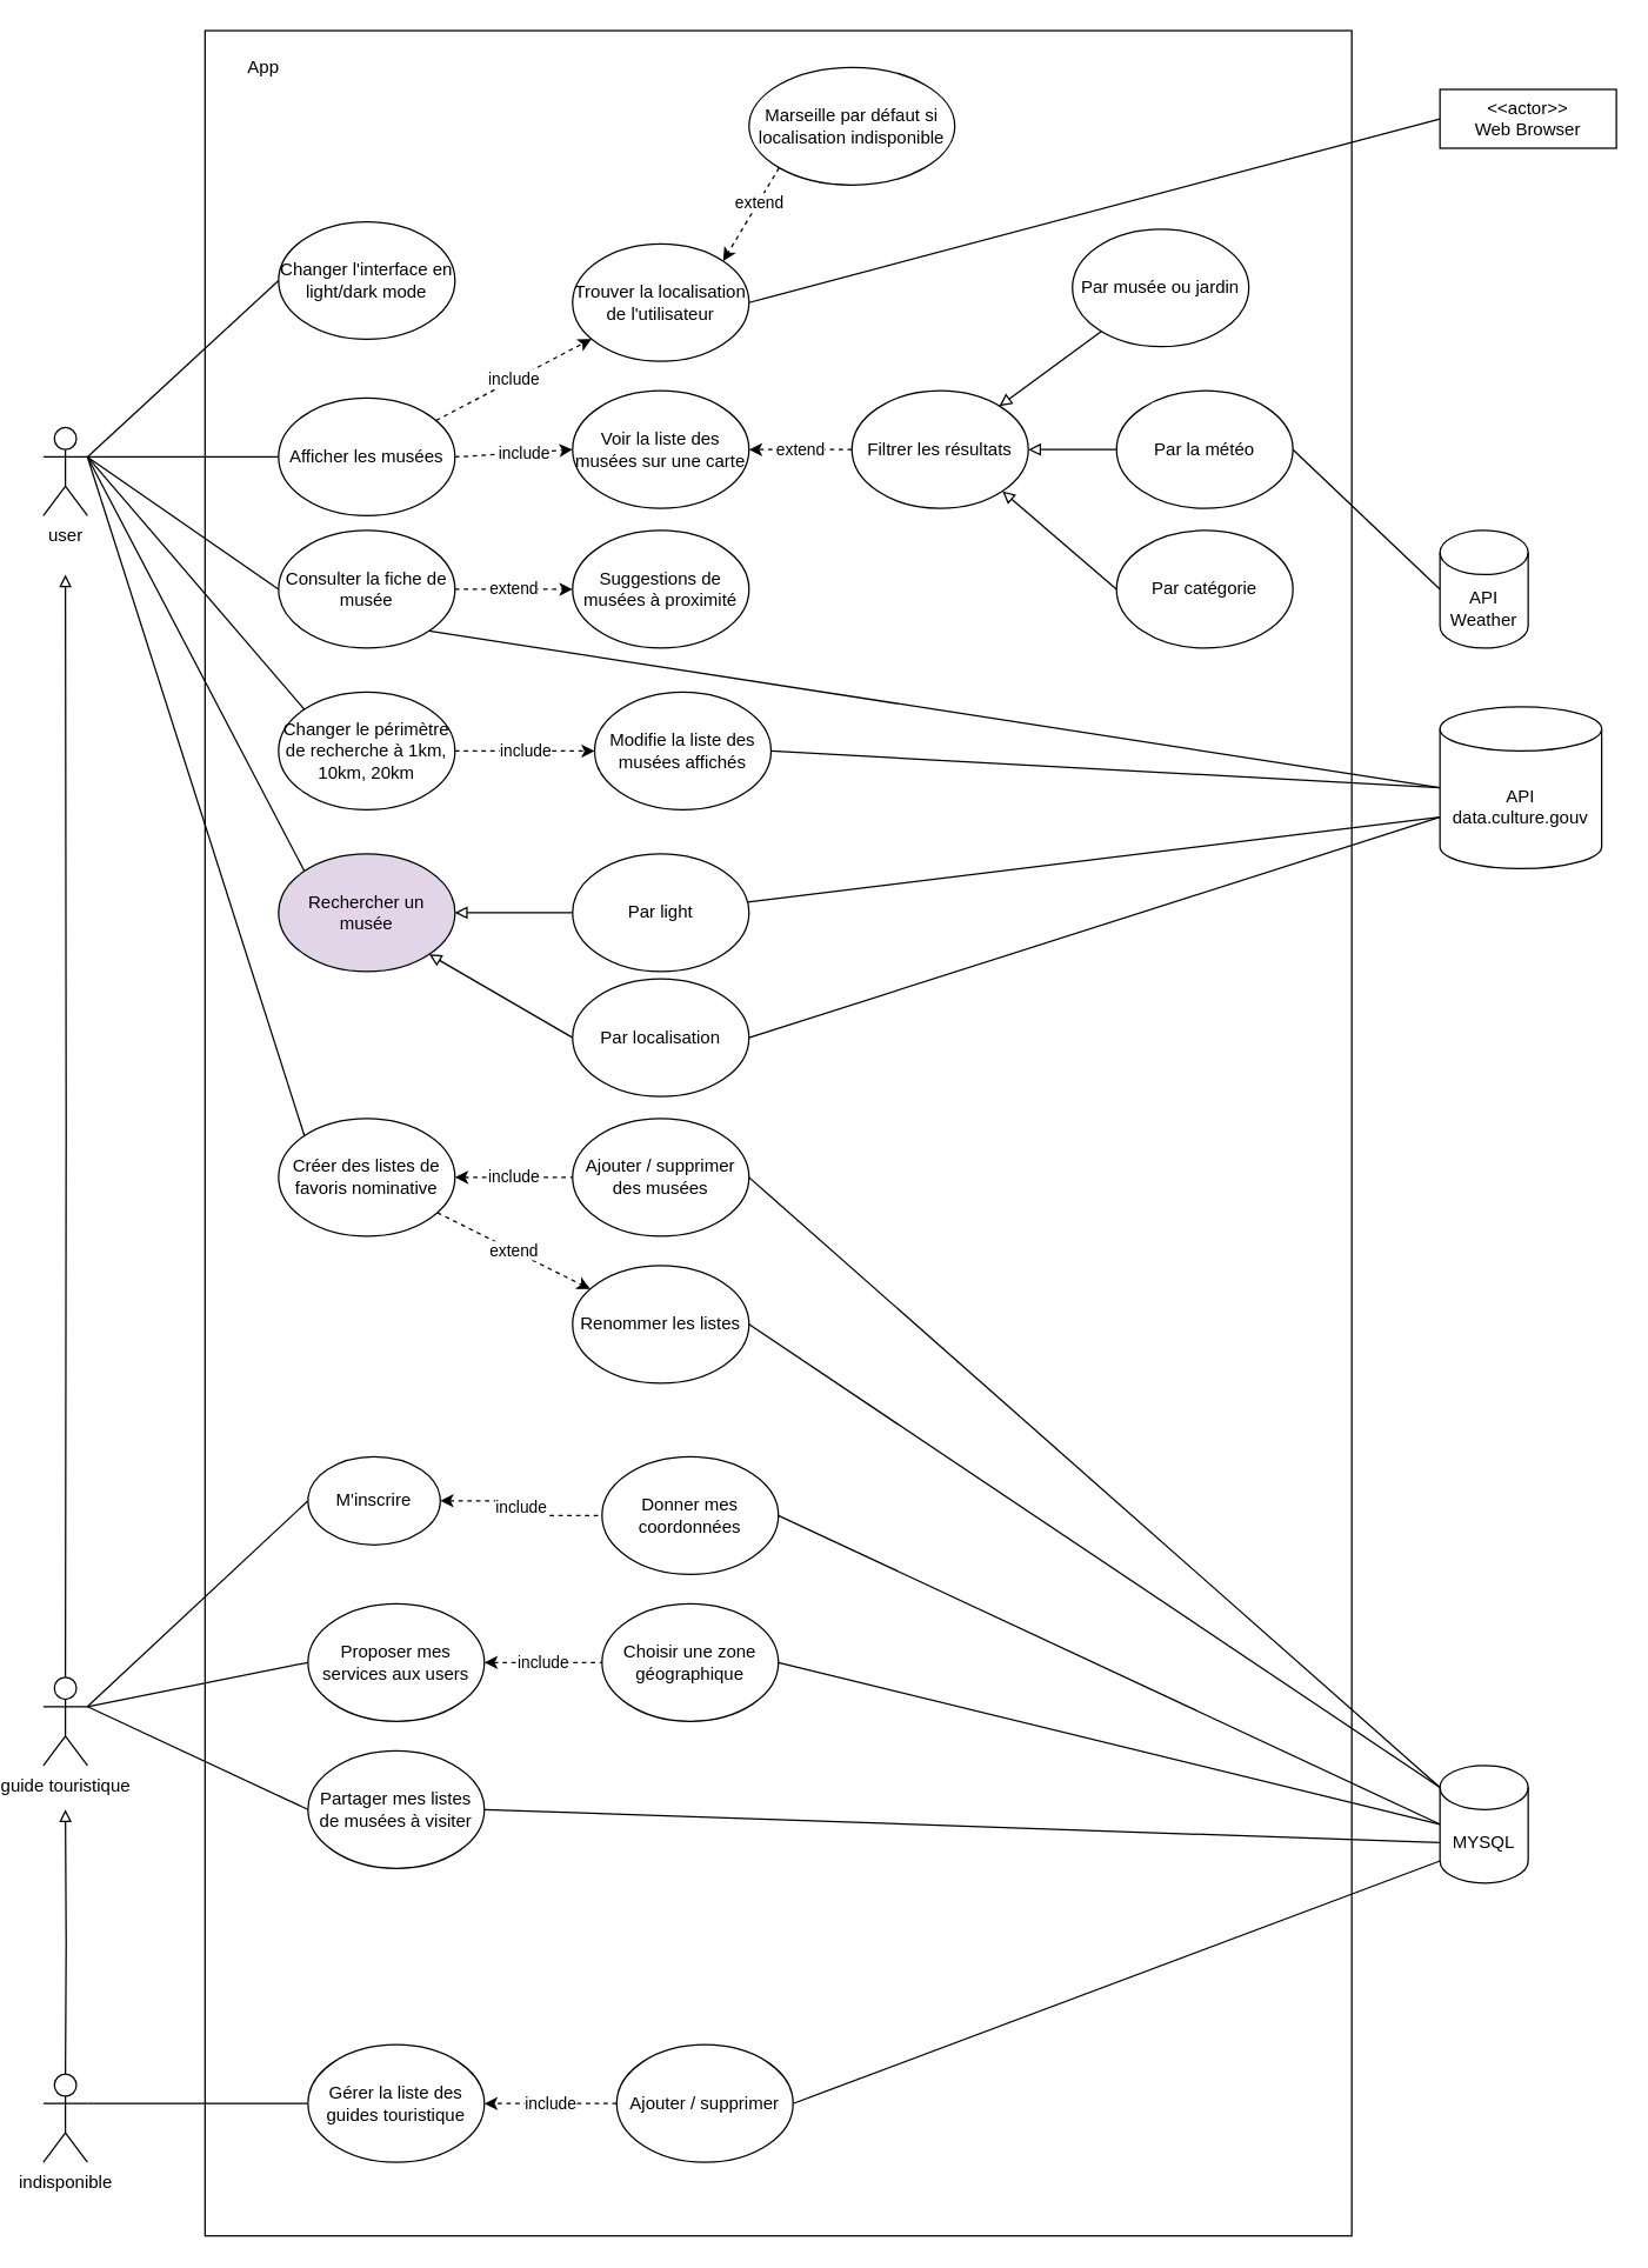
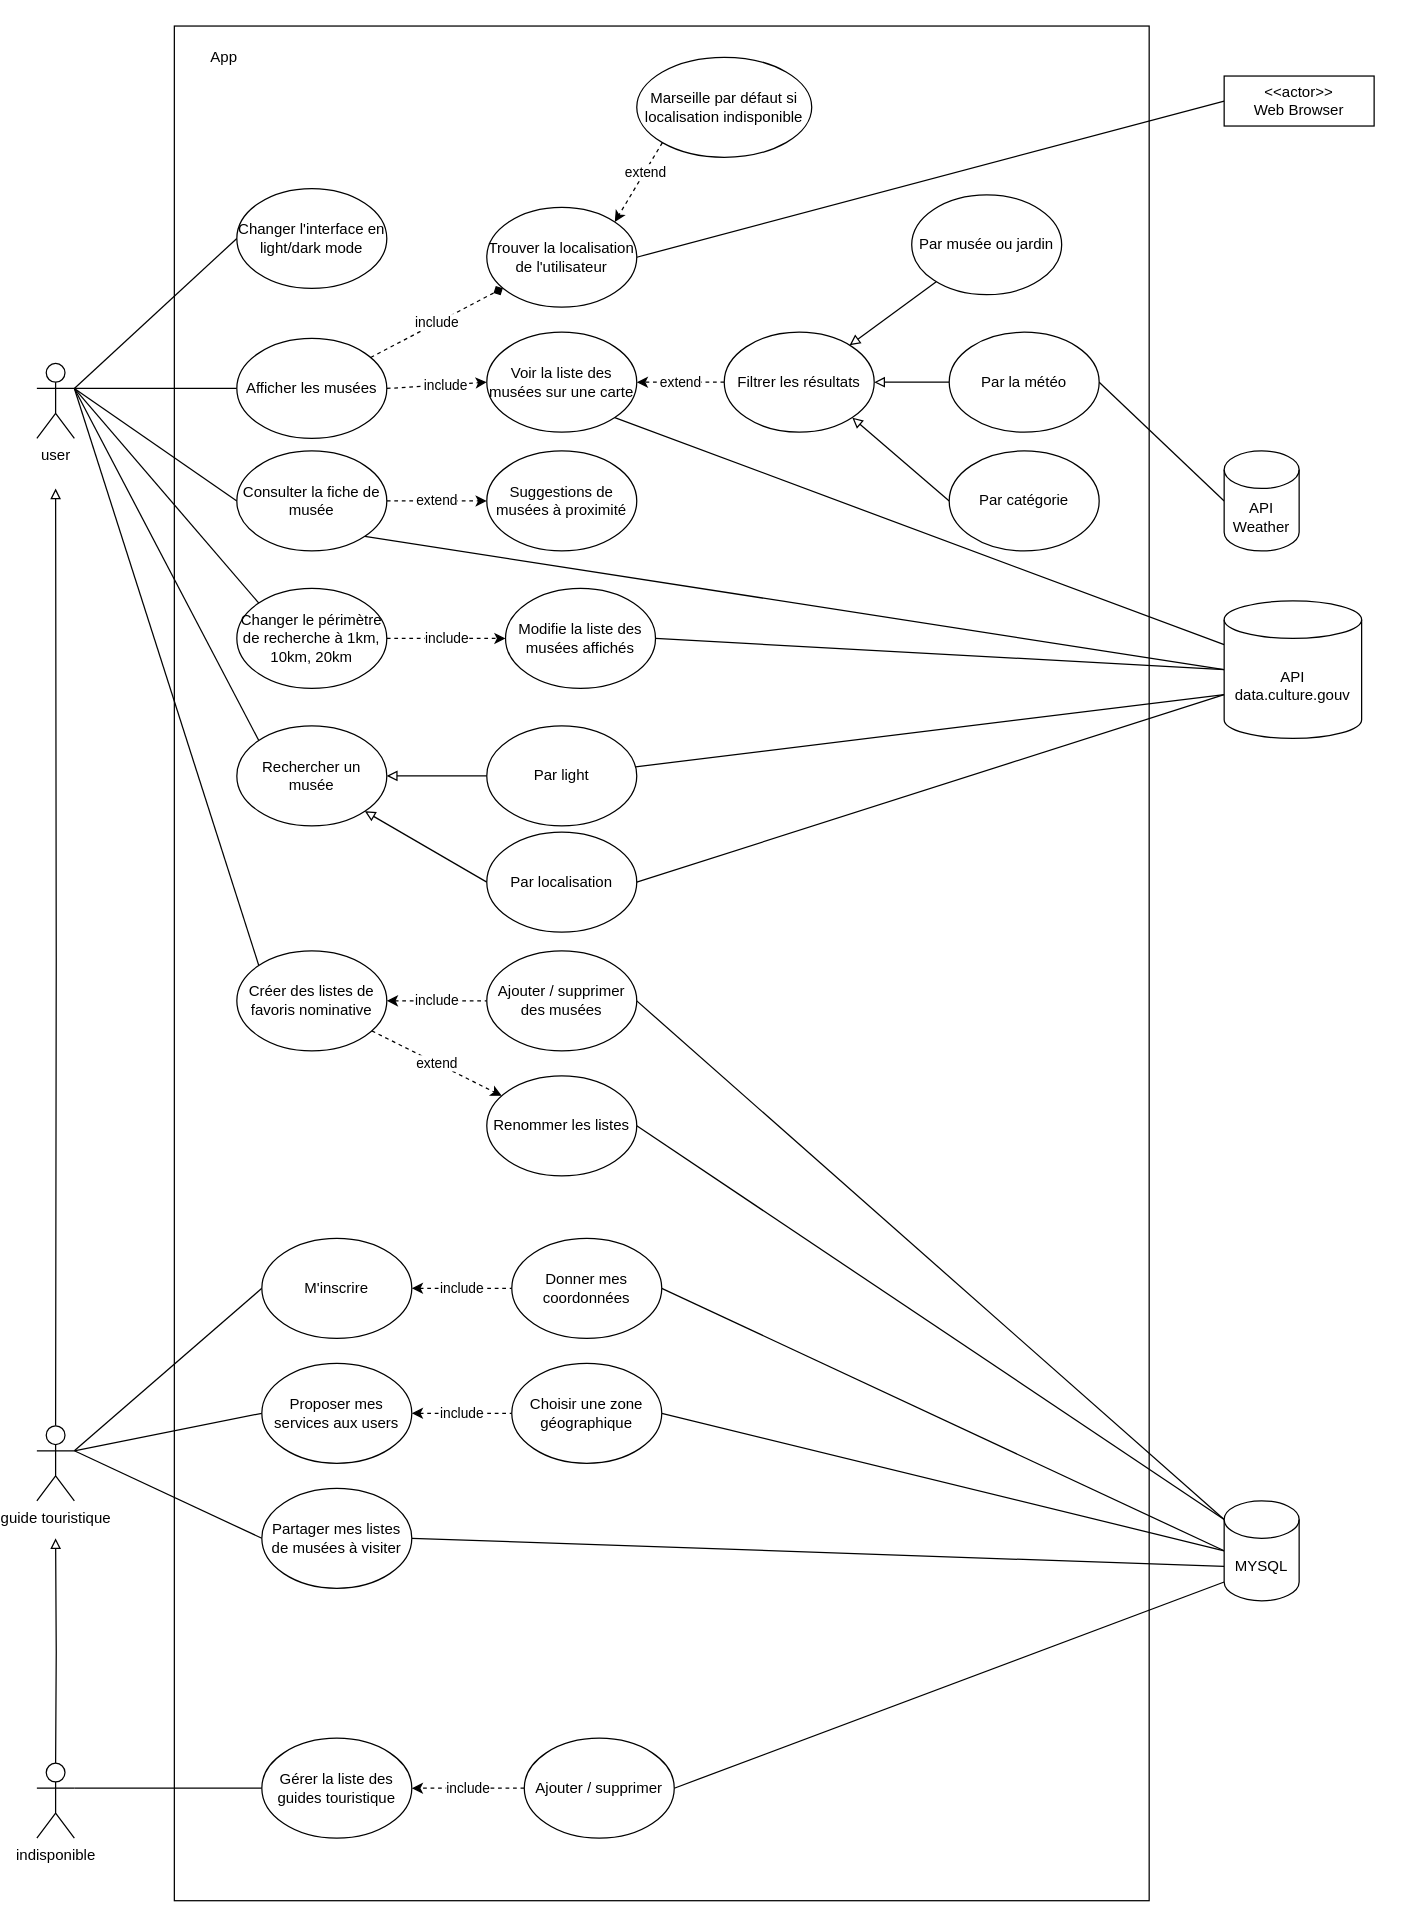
- <mxCell id="12" value="include" style="rounded=0;orthogonalLoop=1;jettySize=auto;html=1;dashed=1;" edge="1" parent="1" source="15" target="16"><mxGeometry relative="1" as="geometry" /></mxCell>
+ <mxCell id="12" value="include" style="rounded=0;orthogonalLoop=1;jettySize=auto;html=1;dashed=1;endArrow=diamond;" edge="1" parent="1" source="15" target="16"><mxGeometry relative="1" as="geometry" /></mxCell>
+ <mxCell id="39" style="rounded=0;orthogonalLoop=1;jettySize=auto;html=1;exitX=0;exitY=0;exitDx=0;exitDy=35;exitPerimeter=0;entryX=1;entryY=1;entryDx=0;entryDy=0;endArrow=none;endFill=0;" edge="1" parent="1" source="43" target="23"><mxGeometry relative="1" as="geometry" /></mxCell>
- <mxCell id="27" value="Rechercher un musée" style="ellipse;whiteSpace=wrap;html=1;fillColor=#e1d5e7;" vertex="1" parent="1"><mxGeometry x="180" y="580" width="120" height="80" as="geometry" /></mxCell>
+ <mxCell id="27" value="Rechercher un musée" style="ellipse;whiteSpace=wrap;html=1;" vertex="1" parent="1"><mxGeometry x="180" y="580" width="120" height="80" as="geometry" /></mxCell>
- <mxCell id="63" value="M'inscrire" style="ellipse;whiteSpace=wrap;html=1;" vertex="1" parent="1"><mxGeometry x="200" y="990" width="90" height="60" as="geometry" /></mxCell>
+ <mxCell id="63" value="M'inscrire" style="ellipse;whiteSpace=wrap;html=1;" vertex="1" parent="1"><mxGeometry x="200" y="990" width="120" height="80" as="geometry" /></mxCell>
